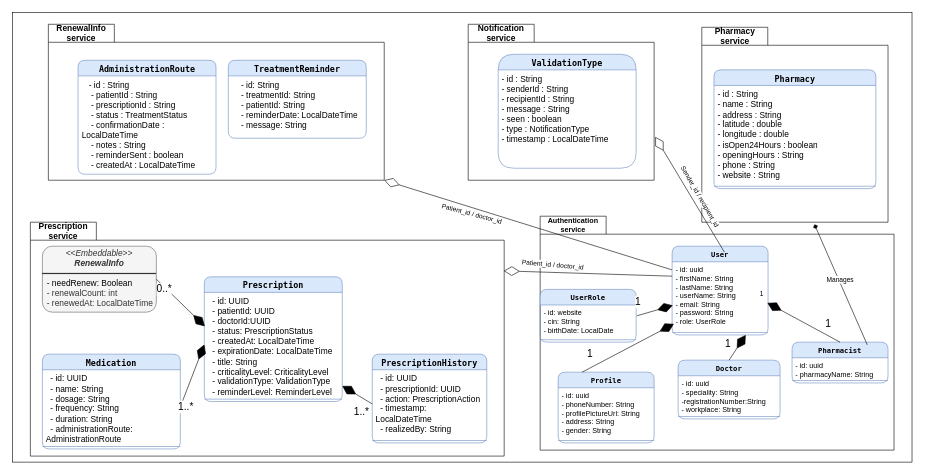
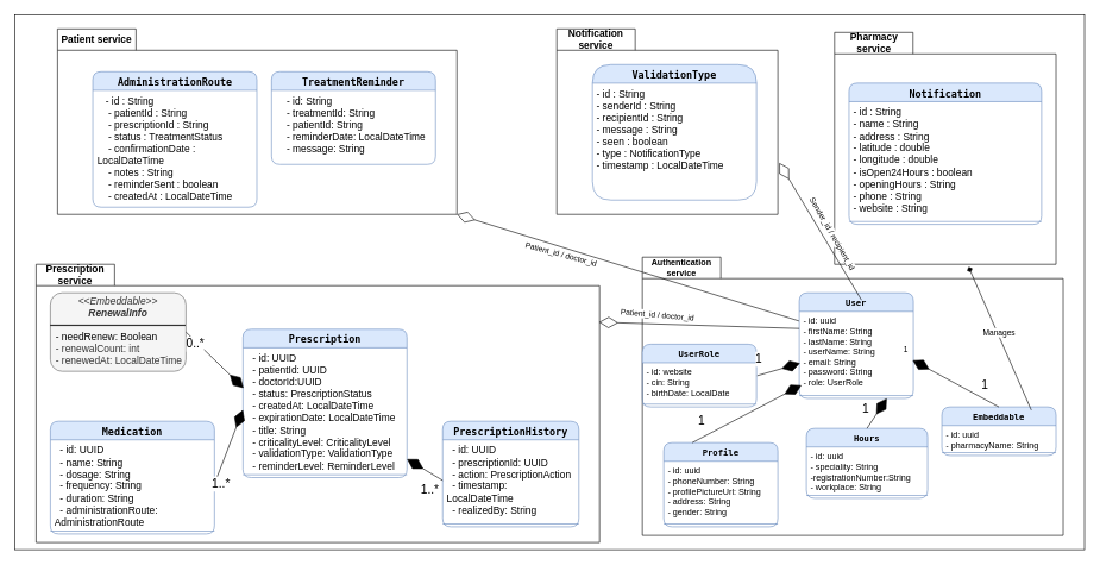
- <mxCell id="45" value="RenewalInfo service" style="shape=folder;fontStyle=1;tabWidth=110;tabHeight=30;tabPosition=left;html=1;boundedLbl=1;labelInHeader=1;container=1;collapsible=0;recursiveResize=0;whiteSpace=wrap;fontSize=14;" vertex="1" parent="1"><mxGeometry x="80" y="40" width="560" height="260" as="geometry" /></mxCell>
+ <mxCell id="45" value="Patient service" style="shape=folder;fontStyle=1;tabWidth=110;tabHeight=30;tabPosition=left;html=1;boundedLbl=1;labelInHeader=1;container=1;collapsible=0;recursiveResize=0;whiteSpace=wrap;fontSize=14;" vertex="1" parent="1"><mxGeometry x="80" y="40" width="560" height="260" as="geometry" /></mxCell>
- <mxCell id="51" value="&lt;div style=&quot;text-align: left;&quot;&gt;&lt;font face=&quot;monospace&quot;&gt;Pharmacy&lt;/font&gt;&lt;/div&gt;" style="swimlane;fontStyle=1;align=center;verticalAlign=top;childLayout=stackLayout;horizontal=1;startSize=26;horizontalStack=0;resizeParent=1;resizeParentMax=0;resizeLast=0;collapsible=1;marginBottom=0;whiteSpace=wrap;html=1;fillColor=#dae8fc;strokeColor=#6c8ebf;rounded=1;fontSize=14;" vertex="1" parent="50"><mxGeometry x="20.25" y="71" width="270" height="198" as="geometry"><mxRectangle x="200" y="60" width="70" height="30" as="alternateBounds" /></mxGeometry></mxCell>
+ <mxCell id="51" value="&lt;div style=&quot;text-align: left;&quot;&gt;&lt;font face=&quot;monospace&quot;&gt;Notification&lt;/font&gt;&lt;/div&gt;" style="swimlane;fontStyle=1;align=center;verticalAlign=top;childLayout=stackLayout;horizontal=1;startSize=26;horizontalStack=0;resizeParent=1;resizeParentMax=0;resizeLast=0;collapsible=1;marginBottom=0;whiteSpace=wrap;html=1;fillColor=#dae8fc;strokeColor=#6c8ebf;rounded=1;fontSize=14;" vertex="1" parent="50"><mxGeometry x="20.25" y="71" width="270" height="198" as="geometry"><mxRectangle x="200" y="60" width="70" height="30" as="alternateBounds" /></mxGeometry></mxCell>
- <mxCell id="33" value="&lt;span style=&quot;font-family: monospace; text-align: left;&quot;&gt;Pharmacist&lt;/span&gt;" style="swimlane;fontStyle=1;align=center;verticalAlign=top;childLayout=stackLayout;horizontal=1;startSize=26;horizontalStack=0;resizeParent=1;resizeParentMax=0;resizeLast=0;collapsible=1;marginBottom=0;whiteSpace=wrap;html=1;fillColor=#dae8fc;strokeColor=#6c8ebf;rounded=1;" vertex="1" parent="20"><mxGeometry x="420" y="210" width="160" height="68" as="geometry"><mxRectangle x="200" y="60" width="70" height="30" as="alternateBounds" /></mxGeometry></mxCell>
+ <mxCell id="33" value="&lt;span style=&quot;font-family: monospace; text-align: left;&quot;&gt;Embeddable&lt;/span&gt;" style="swimlane;fontStyle=1;align=center;verticalAlign=top;childLayout=stackLayout;horizontal=1;startSize=26;horizontalStack=0;resizeParent=1;resizeParentMax=0;resizeLast=0;collapsible=1;marginBottom=0;whiteSpace=wrap;html=1;fillColor=#dae8fc;strokeColor=#6c8ebf;rounded=1;" vertex="1" parent="20"><mxGeometry x="420" y="210" width="160" height="68" as="geometry"><mxRectangle x="200" y="60" width="70" height="30" as="alternateBounds" /></mxGeometry></mxCell>
- <mxCell id="30" value="&lt;span style=&quot;font-family: monospace; text-align: left;&quot;&gt;Doctor&lt;/span&gt;" style="swimlane;fontStyle=1;align=center;verticalAlign=top;childLayout=stackLayout;horizontal=1;startSize=26;horizontalStack=0;resizeParent=1;resizeParentMax=0;resizeLast=0;collapsible=1;marginBottom=0;whiteSpace=wrap;html=1;fillColor=#dae8fc;strokeColor=#6c8ebf;rounded=1;" vertex="1" parent="20"><mxGeometry x="230" y="240" width="170" height="98" as="geometry"><mxRectangle x="200" y="60" width="70" height="30" as="alternateBounds" /></mxGeometry></mxCell>
+ <mxCell id="30" value="&lt;span style=&quot;font-family: monospace; text-align: left;&quot;&gt;Hours&lt;/span&gt;" style="swimlane;fontStyle=1;align=center;verticalAlign=top;childLayout=stackLayout;horizontal=1;startSize=26;horizontalStack=0;resizeParent=1;resizeParentMax=0;resizeLast=0;collapsible=1;marginBottom=0;whiteSpace=wrap;html=1;fillColor=#dae8fc;strokeColor=#6c8ebf;rounded=1;" vertex="1" parent="20"><mxGeometry x="230" y="240" width="170" height="98" as="geometry"><mxRectangle x="200" y="60" width="70" height="30" as="alternateBounds" /></mxGeometry></mxCell>
